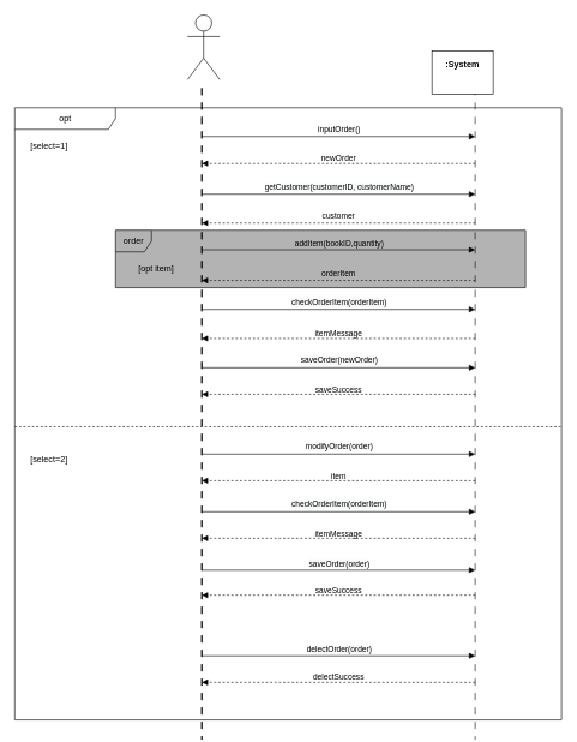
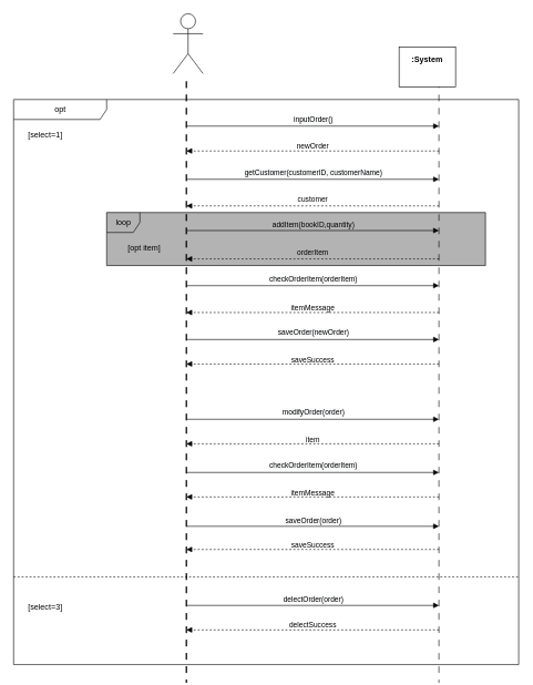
- <mxCell id="3" value="order" style="shape=umlFrame;tabPosition=left;html=1;boundedLbl=1;labelInHeader=1;width=50;height=30;gradientColor=none;swimlaneFillColor=#B3B3B3;fillColor=#B3B3B3;" vertex="1" parent="2"><mxGeometry x="140" y="170" width="570" height="79.76" as="geometry" /></mxCell>
+ <mxCell id="3" value="loop" style="shape=umlFrame;tabPosition=left;html=1;boundedLbl=1;labelInHeader=1;width=50;height=30;gradientColor=none;swimlaneFillColor=#B3B3B3;fillColor=#B3B3B3;" vertex="1" parent="2"><mxGeometry x="140" y="170" width="570" height="79.76" as="geometry" /></mxCell>
- <mxCell id="5" value="[select=2]" style="line;strokeWidth=1;dashed=1;labelPosition=center;verticalLabelPosition=bottom;align=left;verticalAlign=top;spacingLeft=20;spacingTop=15;" vertex="1" parent="2"><mxGeometry y="425.998" width="760" height="34.0" as="geometry" /></mxCell>
+ <mxCell id="9" value="[select=3]" style="line;strokeWidth=1;dashed=1;labelPosition=center;verticalLabelPosition=bottom;align=left;verticalAlign=top;spacingLeft=20;spacingTop=15;" vertex="1" parent="2"><mxGeometry y="701.004" width="760" height="34.0" as="geometry" /></mxCell>
